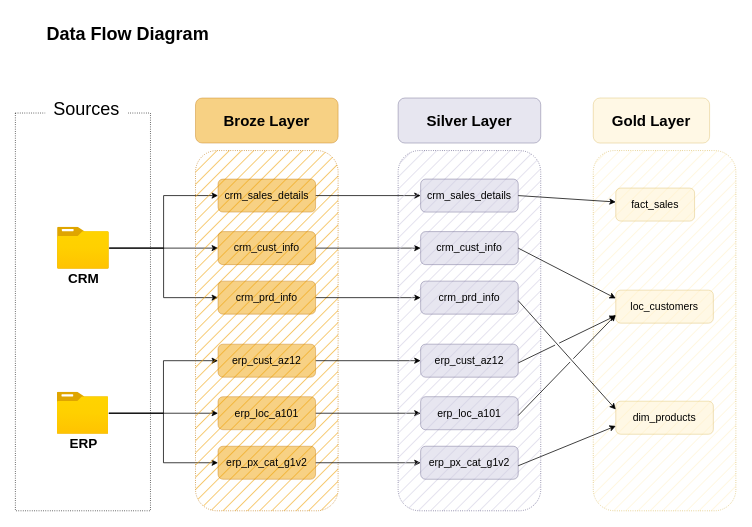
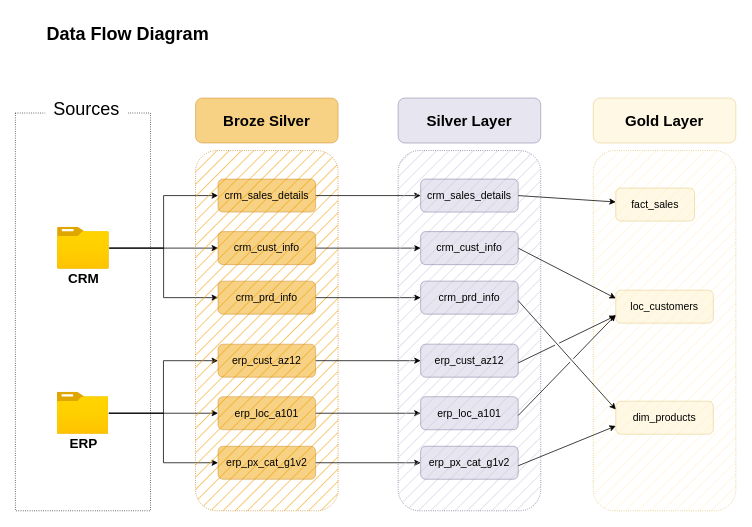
- <mxCell id="16" value="Broze Layer" style="rounded=1;whiteSpace=wrap;html=1;fontSize=20;fillColor=#f0a30a;fontColor=#000000;strokeColor=#BD7000;gradientColor=none;opacity=50;fontStyle=1" vertex="1" parent="1"><mxGeometry x="260" y="130" width="190" height="60" as="geometry" /></mxCell>
+ <mxCell id="16" value="Broze Silver" style="rounded=1;whiteSpace=wrap;html=1;fontSize=20;fillColor=#f0a30a;fontColor=#000000;strokeColor=#BD7000;gradientColor=none;opacity=50;fontStyle=1" vertex="1" parent="1"><mxGeometry x="260" y="130" width="190" height="60" as="geometry" /></mxCell>
- <mxCell id="38" value="Gold Layer" style="rounded=1;whiteSpace=wrap;html=1;fontSize=20;fillColor=#fff2cc;strokeColor=#d6b656;opacity=50;gradientColor=none;fontStyle=1;fillStyle=solid;" vertex="1" parent="1"><mxGeometry x="790" y="130" width="155" height="60" as="geometry" /></mxCell>
+ <mxCell id="38" value="Gold Layer" style="rounded=1;whiteSpace=wrap;html=1;fontSize=20;fillColor=#fff2cc;strokeColor=#d6b656;opacity=50;gradientColor=none;fontStyle=1;fillStyle=solid;" vertex="1" parent="1"><mxGeometry x="790" y="130" width="190" height="60" as="geometry" /></mxCell>
